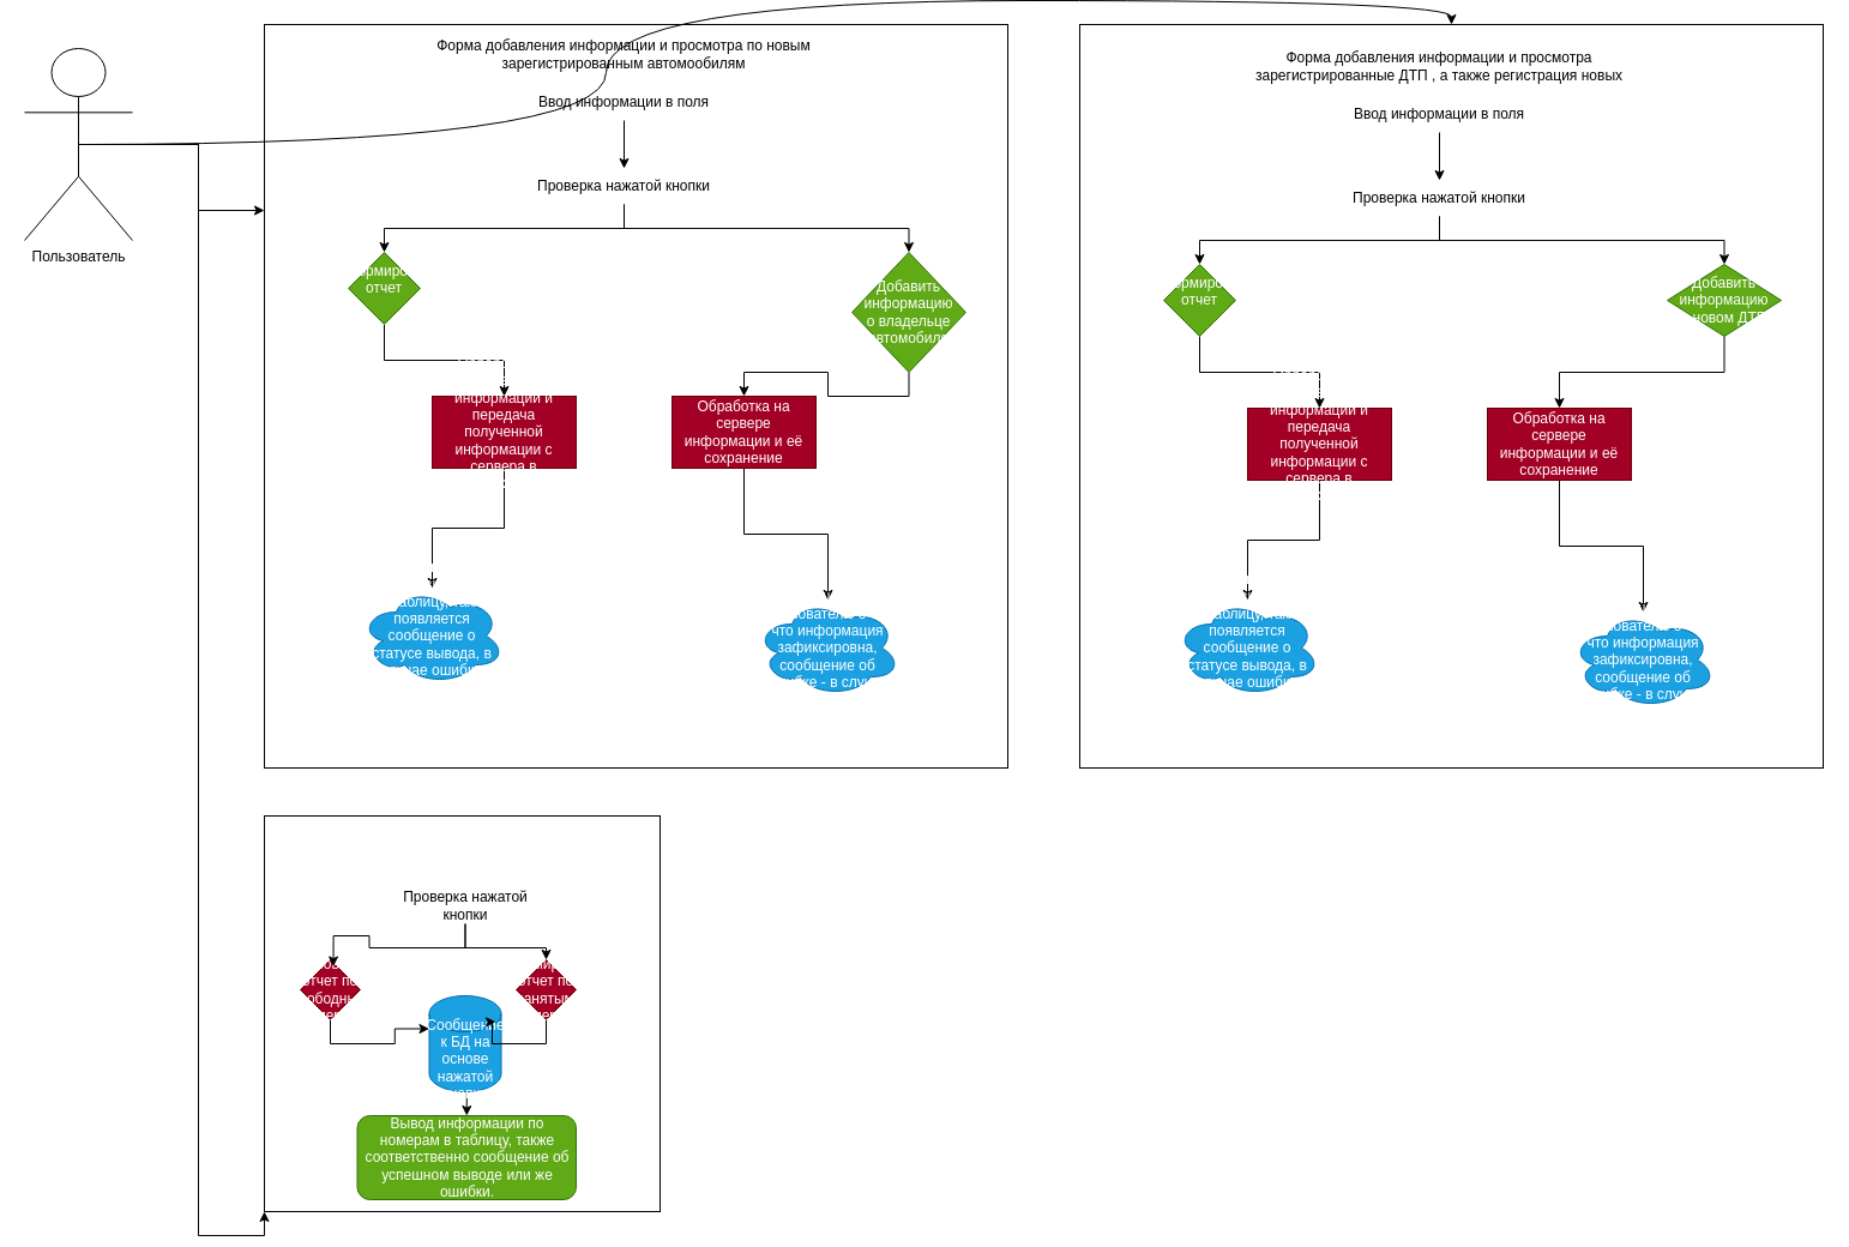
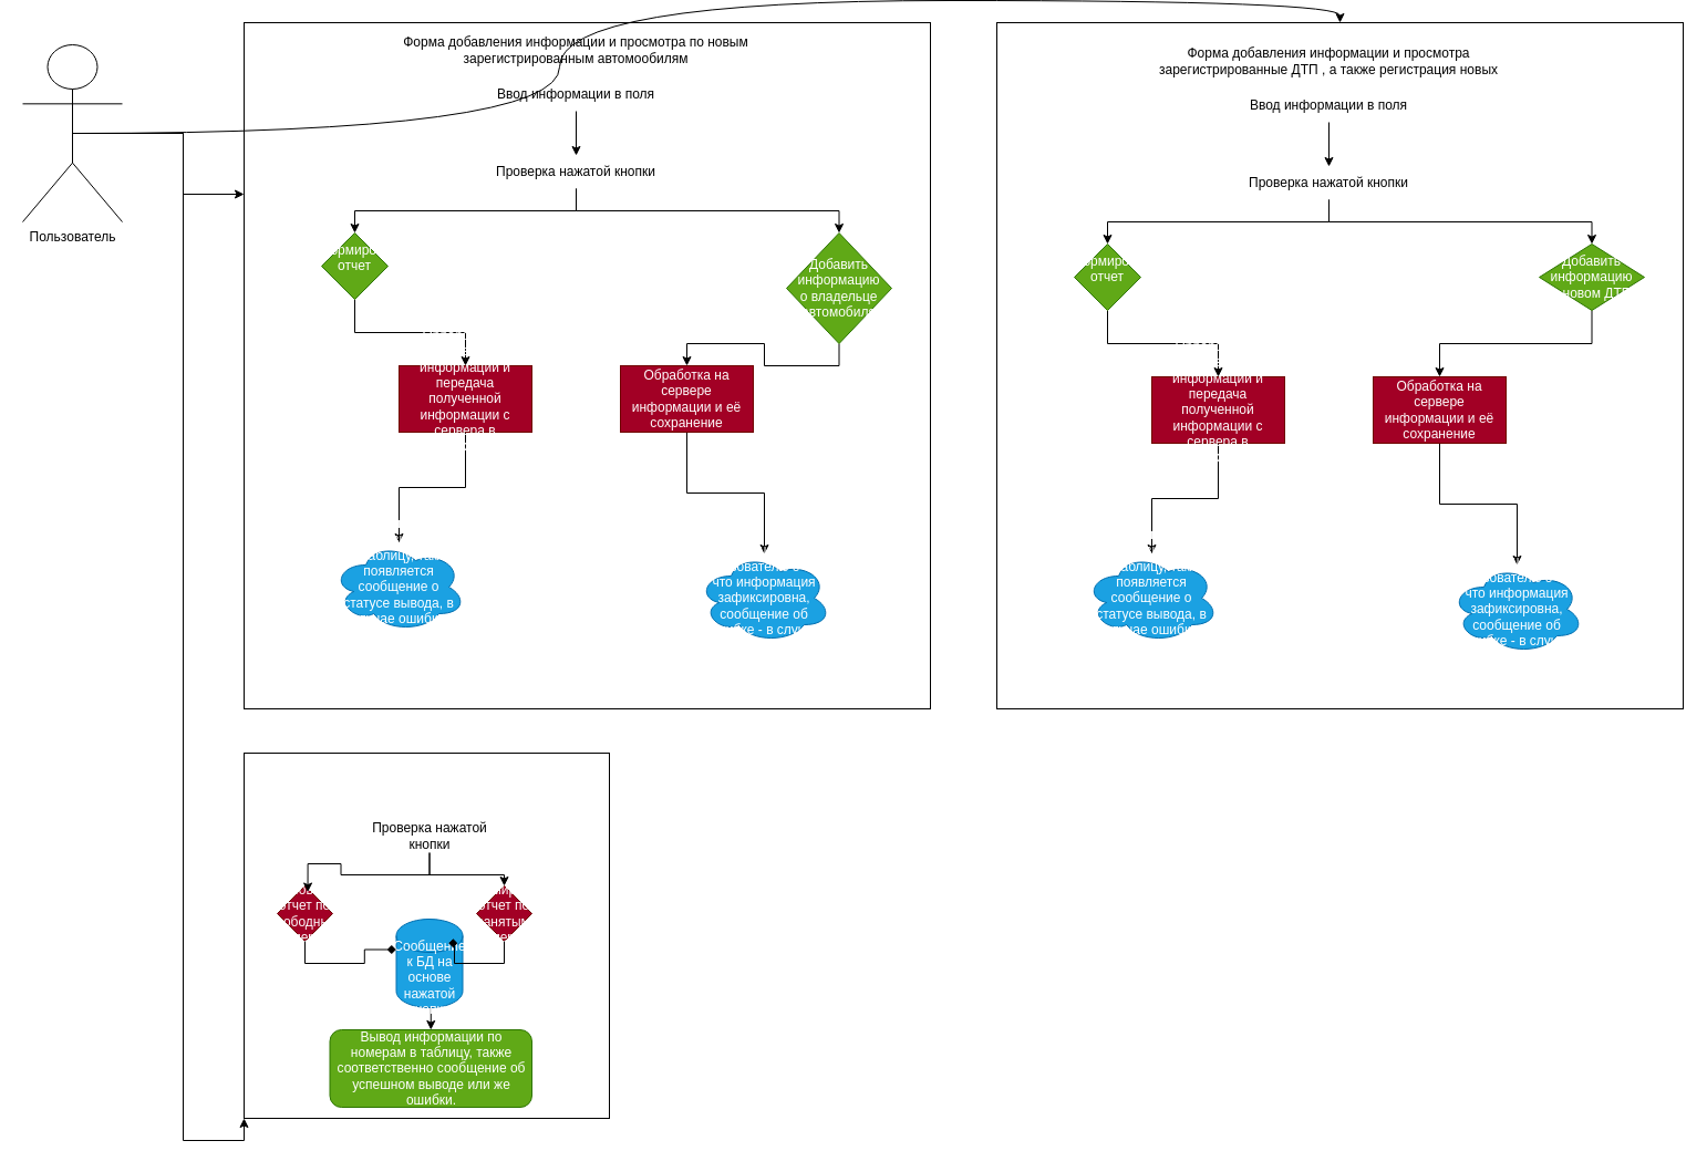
- <mxCell id="49" style="edgeStyle=orthogonalEdgeStyle;rounded=0;orthogonalLoop=1;jettySize=auto;html=1;exitX=0.5;exitY=1;exitDx=0;exitDy=0;entryX=0.926;entryY=0.272;entryDx=0;entryDy=0;entryPerimeter=0;" edge="1" parent="1" source="44" target="47"><mxGeometry relative="1" as="geometry" /></mxCell>
+ <mxCell id="49" style="edgeStyle=orthogonalEdgeStyle;rounded=0;orthogonalLoop=1;jettySize=auto;html=1;exitX=0.5;exitY=1;exitDx=0;exitDy=0;entryX=0.926;entryY=0.272;entryDx=0;entryDy=0;entryPerimeter=0;endArrow=diamond;" edge="1" parent="1" source="44" target="47"><mxGeometry relative="1" as="geometry" /></mxCell>
- <mxCell id="48" style="edgeStyle=orthogonalEdgeStyle;rounded=0;orthogonalLoop=1;jettySize=auto;html=1;exitX=0.5;exitY=1;exitDx=0;exitDy=0;entryX=0;entryY=0;entryDx=0;entryDy=27.5;entryPerimeter=0;" edge="1" parent="1" source="43" target="47"><mxGeometry relative="1" as="geometry" /></mxCell>
+ <mxCell id="48" style="edgeStyle=orthogonalEdgeStyle;rounded=0;orthogonalLoop=1;jettySize=auto;html=1;exitX=0.5;exitY=1;exitDx=0;exitDy=0;entryX=0;entryY=0;entryDx=0;entryDy=27.5;entryPerimeter=0;endArrow=diamond;" edge="1" parent="1" source="43" target="47"><mxGeometry relative="1" as="geometry" /></mxCell>
